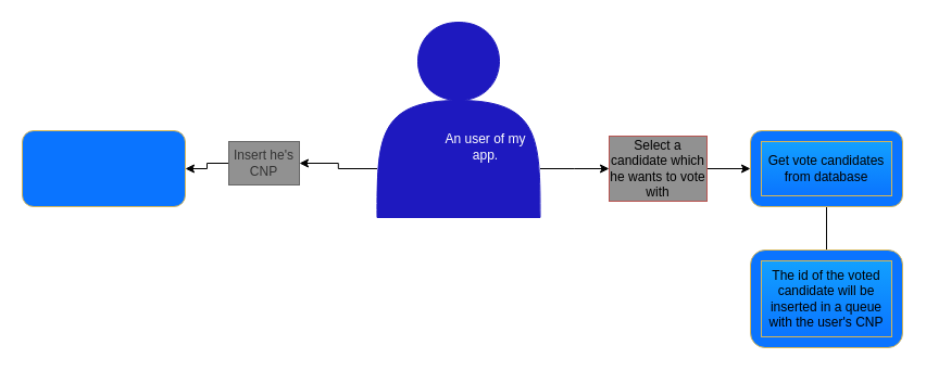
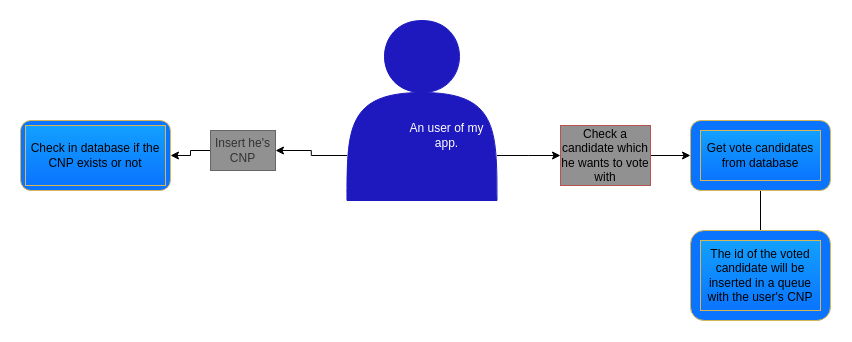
+ <mxCell id="9" value="Check in database if the CNP exists or not" style="text;html=1;strokeColor=#d6b656;fillColor=#0A74FF;align=center;verticalAlign=middle;whiteSpace=wrap;rounded=0;gradientColor=#12A0FF;gradientDirection=north;" parent="1" vertex="1"><mxGeometry x="25" y="125" width="140" height="60" as="geometry" /></mxCell>
- <mxCell id="11" value="Select&amp;nbsp;a candidate which he wants to vote with" style="text;html=1;strokeColor=#b85450;fillColor=#919191;align=center;verticalAlign=middle;whiteSpace=wrap;rounded=0;" parent="1" vertex="1"><mxGeometry x="560" y="125" width="90" height="60" as="geometry" /></mxCell>
+ <mxCell id="11" value="Check&amp;nbsp;a candidate which he wants to vote with" style="text;html=1;strokeColor=#b85450;fillColor=#919191;align=center;verticalAlign=middle;whiteSpace=wrap;rounded=0;" parent="1" vertex="1"><mxGeometry x="560" y="125" width="90" height="60" as="geometry" /></mxCell>
